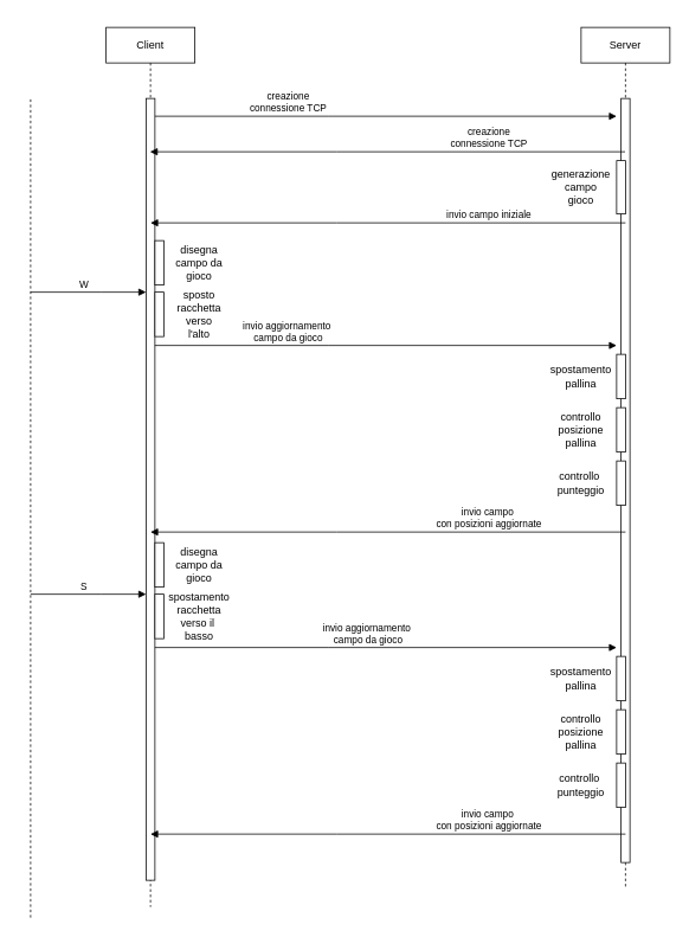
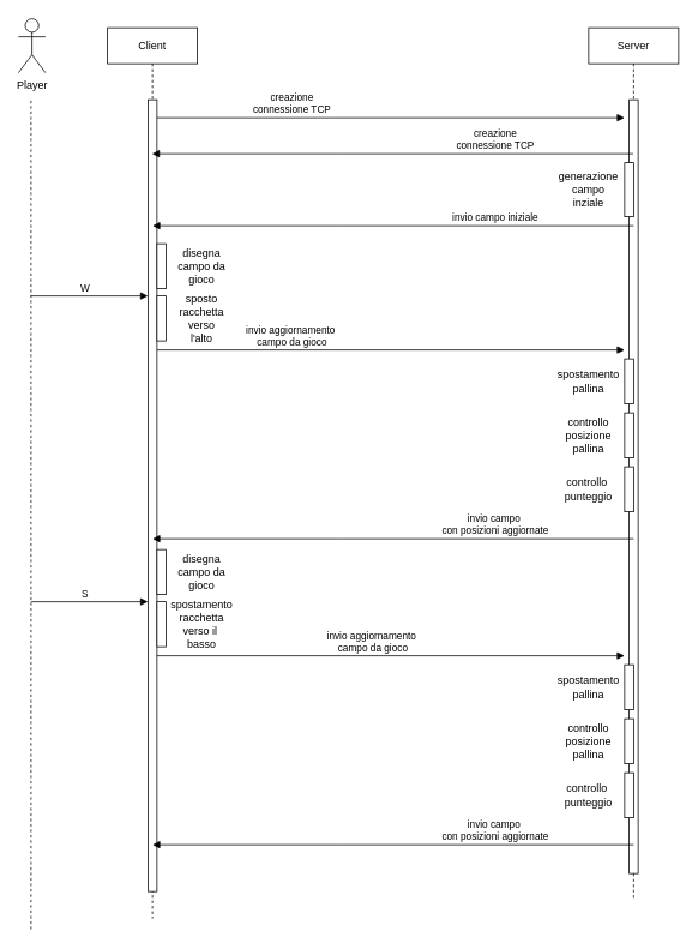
+ <mxCell id="4" value="Player" style="shape=umlActor;verticalLabelPosition=bottom;verticalAlign=top;html=1;outlineConnect=0;" vertex="1" parent="1"><mxGeometry x="20" y="20" width="30" height="60" as="geometry" /></mxCell>
- <mxCell id="11" value="generazione campo gioco" style="text;html=1;strokeColor=none;fillColor=none;align=center;verticalAlign=middle;whiteSpace=wrap;rounded=0;" vertex="1" parent="1"><mxGeometry x="624" y="195" width="60" height="30" as="geometry" /></mxCell>
+ <mxCell id="11" value="generazione campo inziale" style="text;html=1;strokeColor=none;fillColor=none;align=center;verticalAlign=middle;whiteSpace=wrap;rounded=0;" vertex="1" parent="1"><mxGeometry x="624" y="195" width="60" height="30" as="geometry" /></mxCell>
